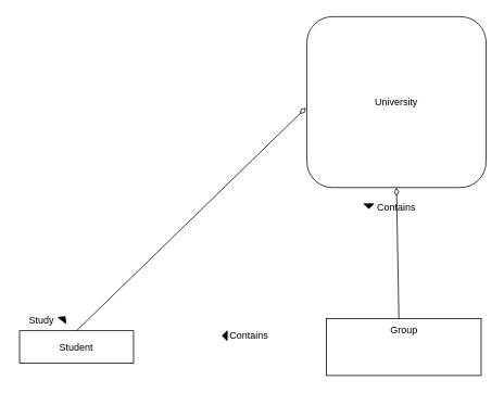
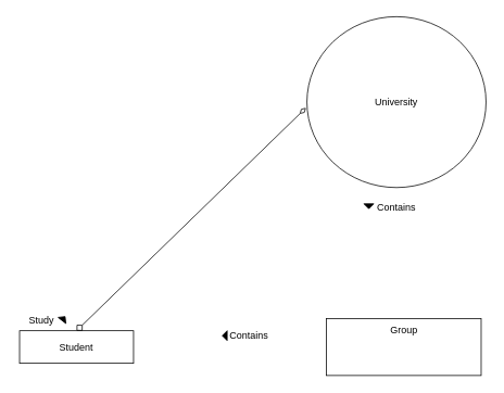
- <mxCell id="2" value="University" style="fillColor=#ffffff;strokeColor=#000000;rounded=1;" vertex="1" parent="1"><mxGeometry x="376" y="20" width="220" height="210" as="geometry" /></mxCell>
+ <mxCell id="2" value="University" style="ellipse;fillColor=#ffffff;strokeColor=#000000;" vertex="1" parent="1"><mxGeometry x="376" y="20" width="220" height="210" as="geometry" /></mxCell>
- <mxCell id="4" value="" style="endArrow=none;startArrow=diamondThin;endFill=0;startFill=0;html=1;verticalAlign=bottom;labelBackgroundColor=none;strokeWidth=1;startSize=8;endSize=8;rounded=0;exitX=0.5;exitY=1;exitDx=0;exitDy=0;entryX=0.468;entryY=0;entryDx=0;entryDy=0;entryPerimeter=0;" edge="1" parent="1" source="2" target="3"><mxGeometry width="160" relative="1" as="geometry"><mxPoint x="220" y="330" as="sourcePoint" /><mxPoint x="380" y="330" as="targetPoint" /></mxGeometry></mxCell>
- <mxCell id="6" value="" style="endArrow=none;startArrow=diamondThin;endFill=0;startFill=0;html=1;verticalAlign=bottom;labelBackgroundColor=none;strokeWidth=1;startSize=8;endSize=8;rounded=0;entryX=0.5;entryY=0;entryDx=0;entryDy=0;exitX=-0.005;exitY=0.533;exitDx=0;exitDy=0;exitPerimeter=0;" edge="1" parent="1" source="2" target="5"><mxGeometry width="160" relative="1" as="geometry"><mxPoint x="220" y="330" as="sourcePoint" /><mxPoint x="380" y="330" as="targetPoint" /></mxGeometry></mxCell>
+ <mxCell id="6" value="" style="endArrow=diamond;startArrow=diamondThin;endFill=0;startFill=0;html=1;verticalAlign=bottom;labelBackgroundColor=none;strokeWidth=1;startSize=8;endSize=8;rounded=0;entryX=0.5;entryY=0;entryDx=0;entryDy=0;exitX=-0.005;exitY=0.533;exitDx=0;exitDy=0;exitPerimeter=0;" edge="1" parent="1" source="2" target="5"><mxGeometry width="160" relative="1" as="geometry"><mxPoint x="220" y="330" as="sourcePoint" /><mxPoint x="380" y="330" as="targetPoint" /></mxGeometry></mxCell>
